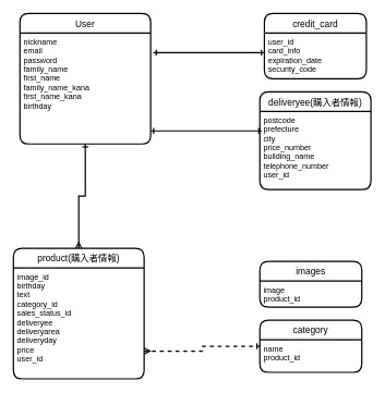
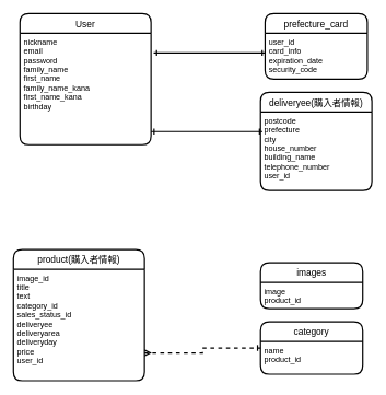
- <mxCell id="6" value="credit_card" style="swimlane;childLayout=stackLayout;horizontal=1;startSize=30;horizontalStack=0;rounded=1;fontSize=14;fontStyle=0;strokeWidth=2;resizeParent=0;resizeLast=1;shadow=0;dashed=0;align=center;fontFamily=Helvetica;" parent="1" vertex="1"><mxGeometry x="404" y="20" width="156" height="100" as="geometry"><mxRectangle x="40" y="80" width="70" height="30" as="alternateBounds" /></mxGeometry></mxCell>
+ <mxCell id="6" value="prefecture_card" style="swimlane;childLayout=stackLayout;horizontal=1;startSize=30;horizontalStack=0;rounded=1;fontSize=14;fontStyle=0;strokeWidth=2;resizeParent=0;resizeLast=1;shadow=0;dashed=0;align=center;fontFamily=Helvetica;" parent="1" vertex="1"><mxGeometry x="404" y="20" width="156" height="100" as="geometry"><mxRectangle x="40" y="80" width="70" height="30" as="alternateBounds" /></mxGeometry></mxCell>
- <mxCell id="10" value="postcode&#10;prefecture&#10;city&#10;price_number&#10;building_name&#10;telephone_number&#10;user_id" style="align=left;strokeColor=none;fillColor=none;spacingLeft=4;fontSize=12;verticalAlign=top;resizable=0;rotatable=0;part=1;" parent="9" vertex="1"><mxGeometry y="30" width="170" height="120" as="geometry" /></mxCell>
+ <mxCell id="10" value="postcode&#10;prefecture&#10;city&#10;house_number&#10;building_name&#10;telephone_number&#10;user_id" style="align=left;strokeColor=none;fillColor=none;spacingLeft=4;fontSize=12;verticalAlign=top;resizable=0;rotatable=0;part=1;" parent="9" vertex="1"><mxGeometry y="30" width="170" height="120" as="geometry" /></mxCell>
- <mxCell id="2" style="edgeStyle=orthogonalEdgeStyle;rounded=0;orthogonalLoop=1;jettySize=auto;html=1;entryX=0.5;entryY=0;entryDx=0;entryDy=0;startArrow=ERone;startFill=0;endArrow=ERmany;endFill=0;strokeColor=#000000;strokeWidth=2;fontFamily=Helvetica;fontSize=13;" parent="1" source="3" target="17" edge="1"><mxGeometry relative="1" as="geometry" /></mxCell>
- <mxCell id="18" value="image_id&#10;birthday&#10;text&#10;category_id&#10;sales_status_id&#10;deliveryee&#10;deliveryarea&#10;deliveryday&#10;price&#10;user_id" style="align=left;strokeColor=none;fillColor=none;spacingLeft=4;fontSize=12;verticalAlign=top;resizable=0;rotatable=0;part=1;" parent="17" vertex="1"><mxGeometry y="30" width="200" height="170" as="geometry" /></mxCell>
+ <mxCell id="18" value="image_id&#10;title&#10;text&#10;category_id&#10;sales_status_id&#10;deliveryee&#10;deliveryarea&#10;deliveryday&#10;price&#10;user_id" style="align=left;strokeColor=none;fillColor=none;spacingLeft=4;fontSize=12;verticalAlign=top;resizable=0;rotatable=0;part=1;" parent="17" vertex="1"><mxGeometry y="30" width="200" height="170" as="geometry" /></mxCell>
